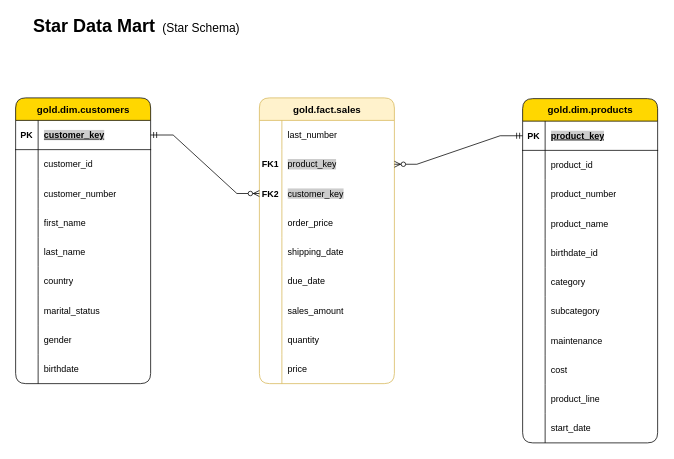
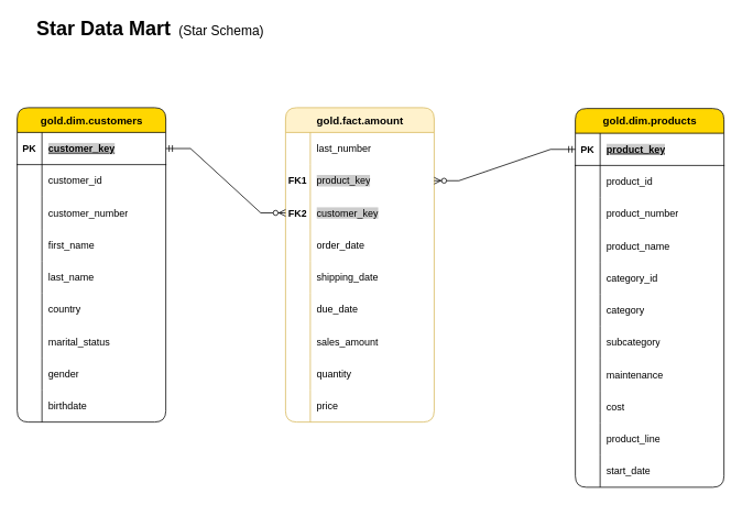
- <mxCell id="66" value="gold.fact.sales" style="shape=table;startSize=30;container=1;collapsible=1;childLayout=tableLayout;fixedRows=1;rowLines=0;fontStyle=1;align=center;resizeLast=1;html=1;rounded=1;fillColor=#fff2cc;fontSize=13;strokeColor=#d6b656;" vertex="1" parent="1"><mxGeometry x="345" y="130" width="180" height="381" as="geometry" /></mxCell>
+ <mxCell id="66" value="gold.fact.amount" style="shape=table;startSize=30;container=1;collapsible=1;childLayout=tableLayout;fixedRows=1;rowLines=0;fontStyle=1;align=center;resizeLast=1;html=1;rounded=1;fillColor=#fff2cc;fontSize=13;strokeColor=#d6b656;" vertex="1" parent="1"><mxGeometry x="345" y="130" width="180" height="381" as="geometry" /></mxCell>
- <mxCell id="78" value="order_price" style="shape=partialRectangle;connectable=0;fillColor=none;top=0;left=0;bottom=0;right=0;align=left;spacingLeft=6;overflow=hidden;whiteSpace=wrap;html=1;" vertex="1" parent="76"><mxGeometry x="30" width="150" height="39" as="geometry"><mxRectangle width="150" height="39" as="alternateBounds" /></mxGeometry></mxCell>
+ <mxCell id="78" value="order_date" style="shape=partialRectangle;connectable=0;fillColor=none;top=0;left=0;bottom=0;right=0;align=left;spacingLeft=6;overflow=hidden;whiteSpace=wrap;html=1;" vertex="1" parent="76"><mxGeometry x="30" width="150" height="39" as="geometry"><mxRectangle width="150" height="39" as="alternateBounds" /></mxGeometry></mxCell>
- <mxCell id="47" value="birthdate_id" style="shape=partialRectangle;connectable=0;fillColor=none;top=0;left=0;bottom=0;right=0;align=left;spacingLeft=6;overflow=hidden;whiteSpace=wrap;html=1;" vertex="1" parent="45"><mxGeometry x="30" width="150" height="39" as="geometry"><mxRectangle width="150" height="39" as="alternateBounds" /></mxGeometry></mxCell>
+ <mxCell id="47" value="category_id" style="shape=partialRectangle;connectable=0;fillColor=none;top=0;left=0;bottom=0;right=0;align=left;spacingLeft=6;overflow=hidden;whiteSpace=wrap;html=1;" vertex="1" parent="45"><mxGeometry x="30" width="150" height="39" as="geometry"><mxRectangle width="150" height="39" as="alternateBounds" /></mxGeometry></mxCell>
